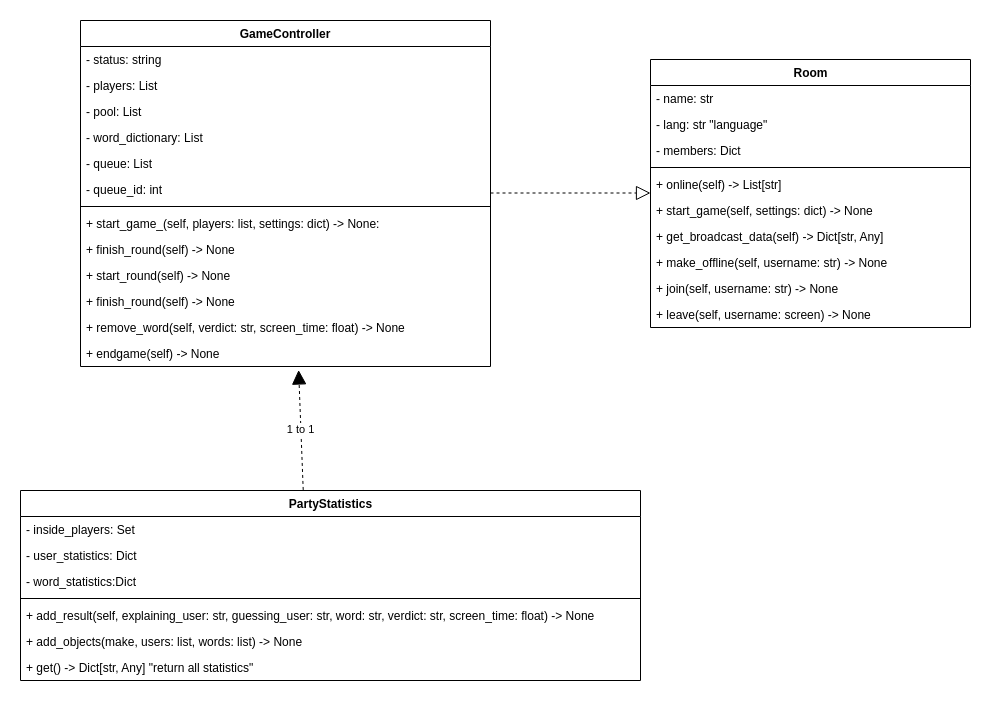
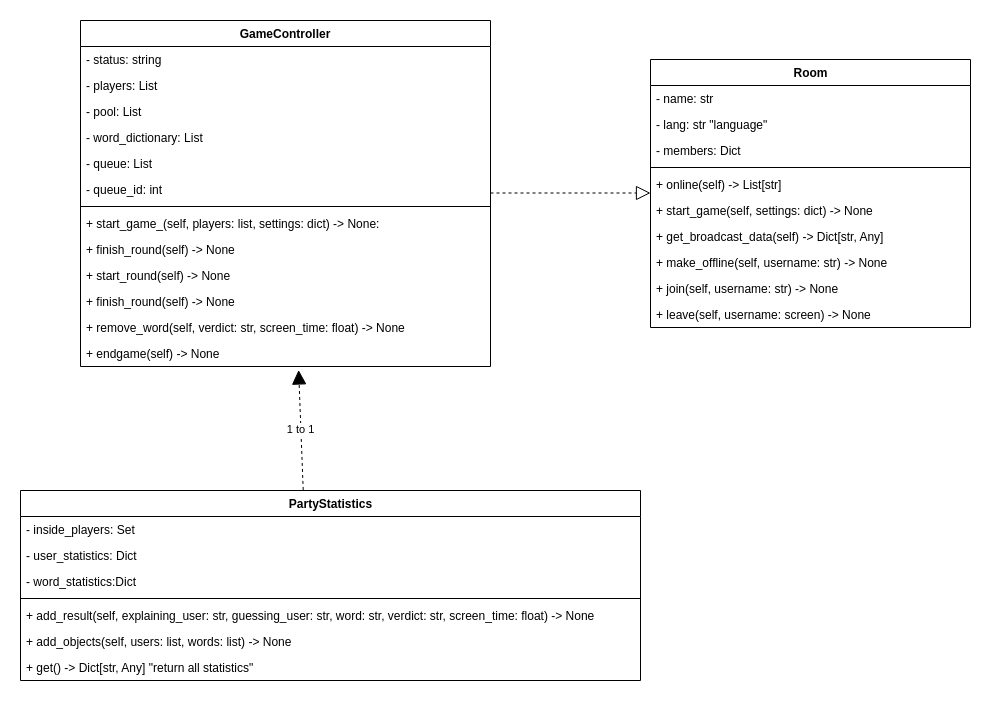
- <mxCell id="23" value="+ add_objects(make, users: list, words: list) -&gt; None" style="text;strokeColor=none;fillColor=none;align=left;verticalAlign=top;spacingLeft=4;spacingRight=4;overflow=hidden;rotatable=0;points=[[0,0.5],[1,0.5]];portConstraint=eastwest;" vertex="1" parent="17"><mxGeometry y="138" width="620" height="26" as="geometry" /></mxCell>
+ <mxCell id="23" value="+ add_objects(self, users: list, words: list) -&gt; None" style="text;strokeColor=none;fillColor=none;align=left;verticalAlign=top;spacingLeft=4;spacingRight=4;overflow=hidden;rotatable=0;points=[[0,0.5],[1,0.5]];portConstraint=eastwest;" vertex="1" parent="17"><mxGeometry y="138" width="620" height="26" as="geometry" /></mxCell>
